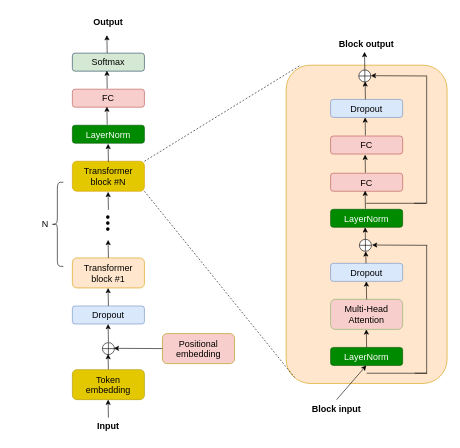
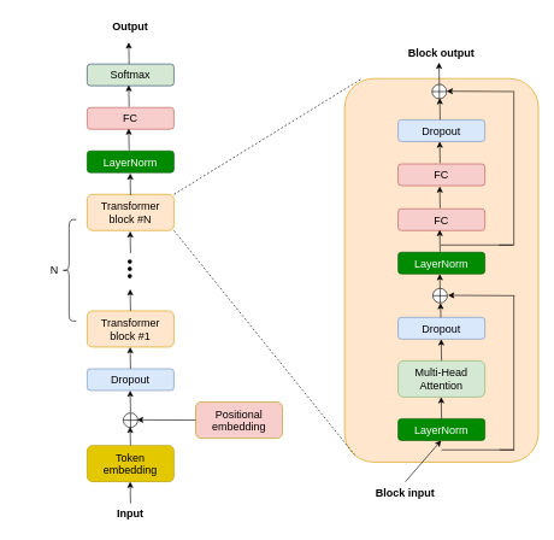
- <mxCell id="40" value="&lt;span style=&quot;font-size: 15px;&quot;&gt;Transformer block #N&lt;/span&gt;" style="rounded=1;whiteSpace=wrap;html=1;fillColor=#e3c800;strokeColor=#d79b00;" vertex="1" parent="1"><mxGeometry x="120" y="268" width="120" height="50" as="geometry" /></mxCell>
+ <mxCell id="40" value="&lt;span style=&quot;font-size: 15px;&quot;&gt;Transformer block #N&lt;/span&gt;" style="rounded=1;whiteSpace=wrap;html=1;fillColor=#ffe6cc;strokeColor=#d79b00;" vertex="1" parent="1"><mxGeometry x="120" y="268" width="120" height="50" as="geometry" /></mxCell>
- <mxCell id="7" value="&lt;font style=&quot;font-size: 15px;&quot;&gt;Multi-Head&lt;/font&gt;&lt;div&gt;&lt;font style=&quot;font-size: 15px;&quot;&gt;Attention&lt;/font&gt;&lt;/div&gt;" style="rounded=1;whiteSpace=wrap;html=1;fillColor=#f8cecc;strokeColor=#82b366;" vertex="1" parent="1"><mxGeometry x="550" y="498" width="120" height="50" as="geometry" /></mxCell>
+ <mxCell id="7" value="&lt;font style=&quot;font-size: 15px;&quot;&gt;Multi-Head&lt;/font&gt;&lt;div&gt;&lt;font style=&quot;font-size: 15px;&quot;&gt;Attention&lt;/font&gt;&lt;/div&gt;" style="rounded=1;whiteSpace=wrap;html=1;fillColor=#d5e8d4;strokeColor=#82b366;" vertex="1" parent="1"><mxGeometry x="550" y="498" width="120" height="50" as="geometry" /></mxCell>
